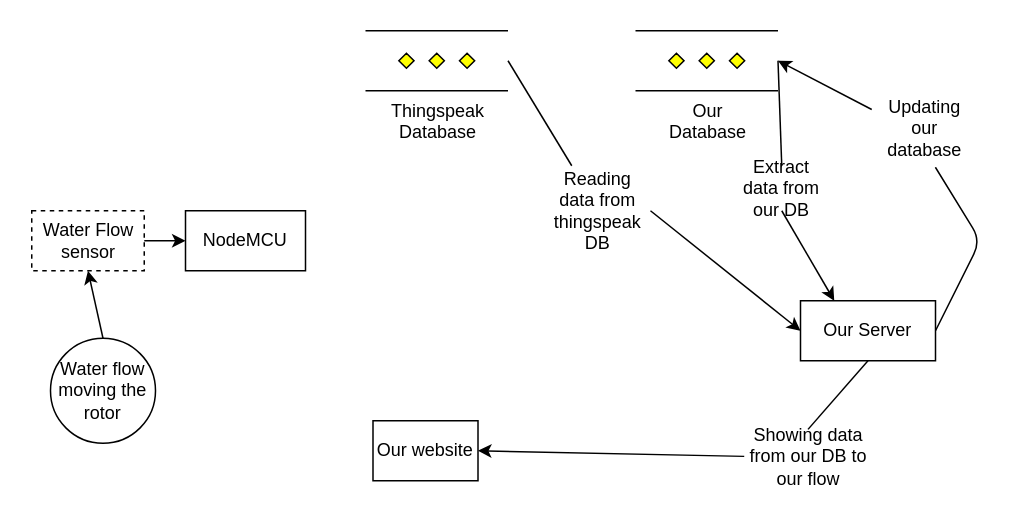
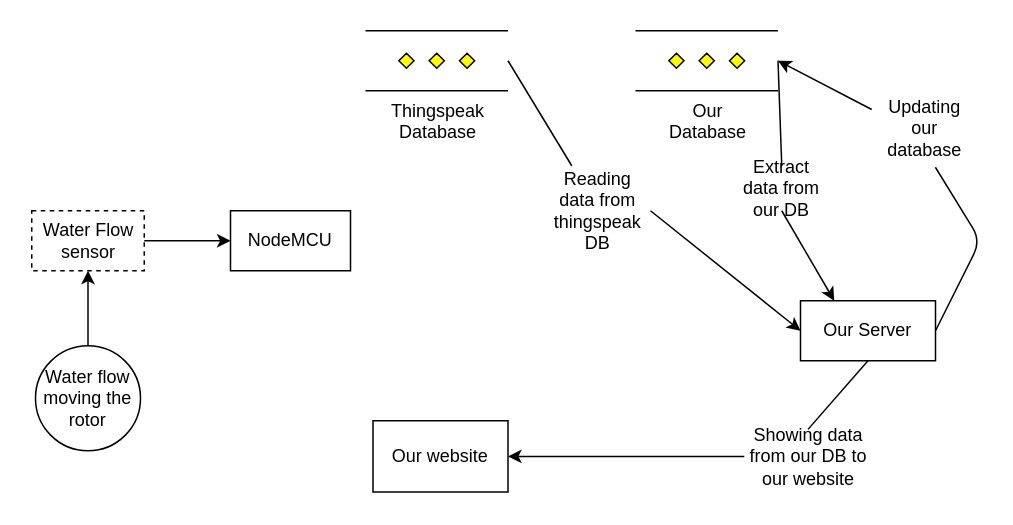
- <mxCell id="5" value="NodeMCU" style="rounded=0;whiteSpace=wrap;html=1;" vertex="1" parent="1"><mxGeometry x="123" y="140" width="80" height="40" as="geometry" /></mxCell>
+ <mxCell id="5" value="NodeMCU" style="rounded=0;whiteSpace=wrap;html=1;" vertex="1" parent="1"><mxGeometry x="153" y="140" width="80" height="40" as="geometry" /></mxCell>
- <mxCell id="3" value="Water flow moving the rotor" style="ellipse;whiteSpace=wrap;html=1;aspect=fixed;" vertex="1" parent="1"><mxGeometry x="33" y="225" width="70" height="70" as="geometry" /></mxCell>
+ <mxCell id="3" value="Water flow moving the rotor" style="ellipse;whiteSpace=wrap;html=1;aspect=fixed;" vertex="1" parent="1"><mxGeometry x="23" y="230" width="70" height="70" as="geometry" /></mxCell>
- <mxCell id="10" value="Our website" style="rounded=0;whiteSpace=wrap;html=1;" vertex="1" parent="1"><mxGeometry x="248" y="280" width="70" height="40" as="geometry" /></mxCell>
+ <mxCell id="10" value="Our website" style="rounded=0;whiteSpace=wrap;html=1;" vertex="1" parent="1"><mxGeometry x="248" y="280" width="90" height="47.5" as="geometry" /></mxCell>
- <mxCell id="20" value="Showing data from our DB to our flow" style="text;html=1;strokeColor=none;fillColor=none;align=center;verticalAlign=middle;whiteSpace=wrap;rounded=0;" vertex="1" parent="1"><mxGeometry x="495.5" y="285.75" width="85" height="36" as="geometry" /></mxCell>
+ <mxCell id="20" value="Showing data from our DB to our website" style="text;html=1;strokeColor=none;fillColor=none;align=center;verticalAlign=middle;whiteSpace=wrap;rounded=0;" vertex="1" parent="1"><mxGeometry x="495.5" y="285.75" width="85" height="36" as="geometry" /></mxCell>
